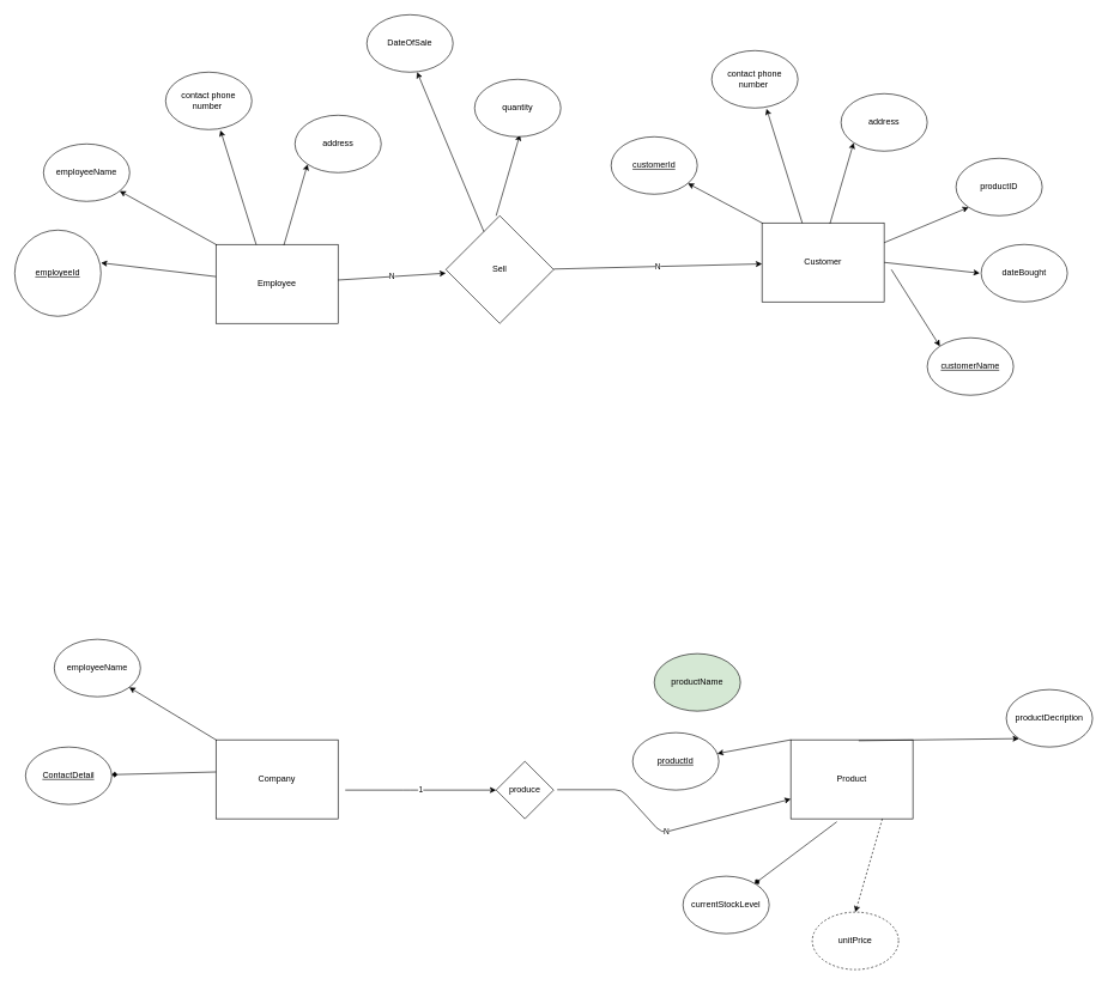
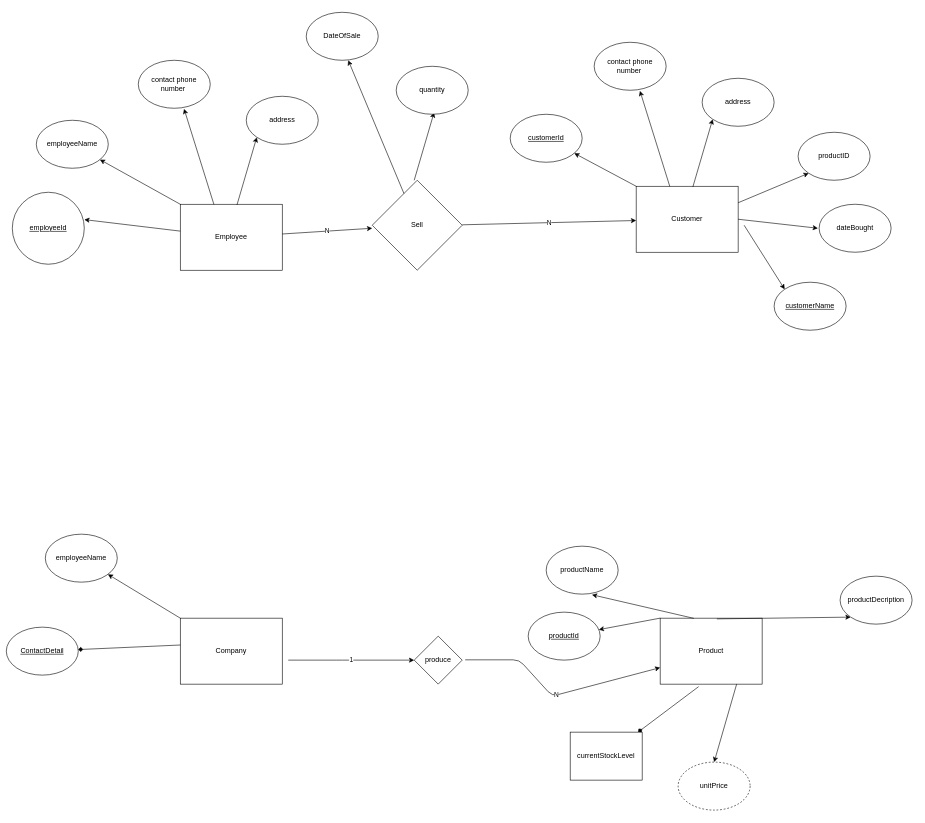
- <mxCell id="22" value="productName" style="ellipse;whiteSpace=wrap;html=1;fillColor=#d5e8d4;" parent="1" vertex="1"><mxGeometry x="910" y="910" width="120" height="80" as="geometry" /></mxCell>
+ <mxCell id="22" value="productName" style="ellipse;whiteSpace=wrap;html=1;" parent="1" vertex="1"><mxGeometry x="910" y="910" width="120" height="80" as="geometry" /></mxCell>
+ <mxCell id="25" value="" style="endArrow=classic;html=1;entryX=0.636;entryY=1.012;entryDx=0;entryDy=0;entryPerimeter=0;exitX=0.33;exitY=0.003;exitDx=0;exitDy=0;exitPerimeter=0;" parent="1" source="20" target="22" edge="1"><mxGeometry width="50" height="50" relative="1" as="geometry"><mxPoint x="1050" y="990" as="sourcePoint" /><mxPoint x="1100" y="940" as="targetPoint" /></mxGeometry></mxCell>
- <mxCell id="37" value="&lt;u&gt;ContactDetail&lt;/u&gt;" style="ellipse;whiteSpace=wrap;html=1;" parent="1" vertex="1"><mxGeometry x="35" y="1040" width="120" height="80" as="geometry" /></mxCell>
+ <mxCell id="37" value="&lt;u&gt;ContactDetail&lt;/u&gt;" style="ellipse;whiteSpace=wrap;html=1;" parent="1" vertex="1"><mxGeometry x="10" y="1045" width="120" height="80" as="geometry" /></mxCell>
- <mxCell id="28" value="" style="endArrow=classic;html=1;entryX=0.5;entryY=0;entryDx=0;entryDy=0;exitX=0.75;exitY=1;exitDx=0;exitDy=0;dashed=1;" parent="1" source="20" target="27" edge="1"><mxGeometry width="50" height="50" relative="1" as="geometry"><mxPoint x="1280" y="1060" as="sourcePoint" /><mxPoint x="1383.054" y="1000.004" as="targetPoint" /></mxGeometry></mxCell>
+ <mxCell id="28" value="" style="endArrow=classic;html=1;entryX=0.5;entryY=0;entryDx=0;entryDy=0;exitX=0.75;exitY=1;exitDx=0;exitDy=0;" parent="1" source="20" target="27" edge="1"><mxGeometry width="50" height="50" relative="1" as="geometry"><mxPoint x="1280" y="1060" as="sourcePoint" /><mxPoint x="1383.054" y="1000.004" as="targetPoint" /></mxGeometry></mxCell>
- <mxCell id="30" value="currentStockLevel" style="ellipse;whiteSpace=wrap;html=1;" parent="1" vertex="1"><mxGeometry x="950" y="1220" width="120" height="80" as="geometry" /></mxCell>
+ <mxCell id="30" value="currentStockLevel" style="whiteSpace=wrap;html=1;rounded=0;" parent="1" vertex="1"><mxGeometry x="950" y="1220" width="120" height="80" as="geometry" /></mxCell>
